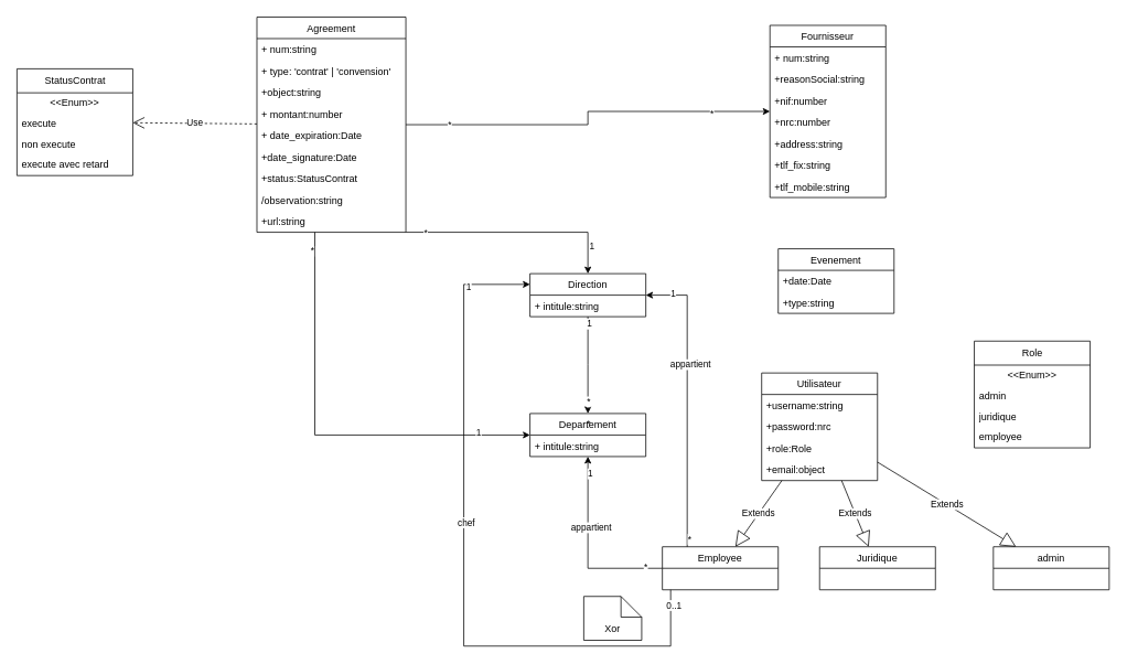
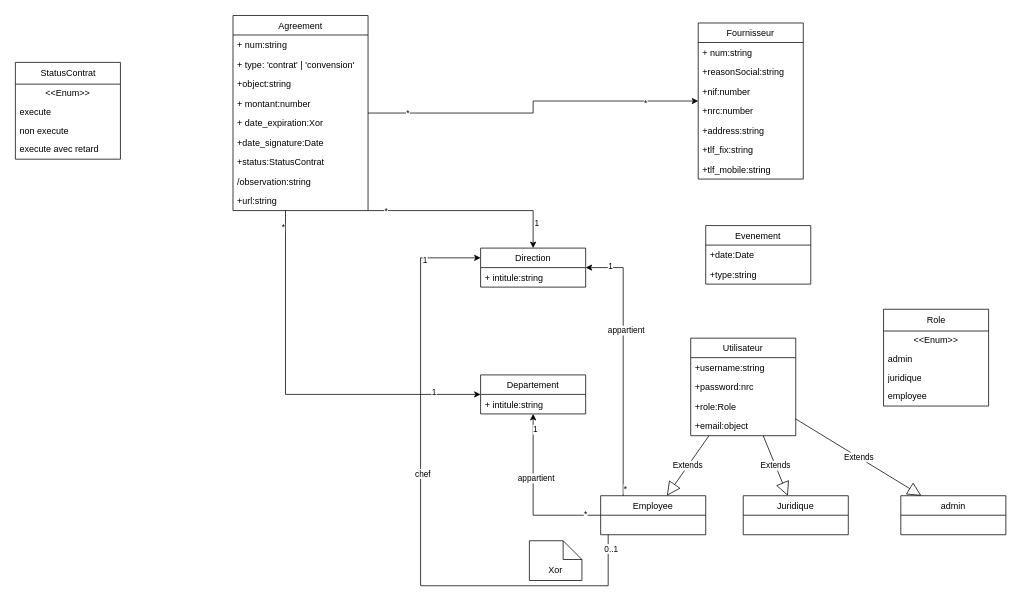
- <mxCell id="57" value="Use" style="endArrow=open;endSize=12;dashed=1;html=1;rounded=0;" parent="1" source="8" target="42" edge="1"><mxGeometry width="160" relative="1" as="geometry"><mxPoint x="223" y="281.757" as="sourcePoint" /><mxPoint x="340" y="264.003" as="targetPoint" /></mxGeometry></mxCell>
- <mxCell id="13" value="+ date_expiration:Date" style="text;strokeColor=none;fillColor=none;align=left;verticalAlign=top;spacingLeft=4;spacingRight=4;overflow=hidden;rotatable=0;points=[[0,0.5],[1,0.5]];portConstraint=eastwest;" parent="8" vertex="1"><mxGeometry y="130" width="180" height="26" as="geometry" /></mxCell>
+ <mxCell id="13" value="+ date_expiration:Xor" style="text;strokeColor=none;fillColor=none;align=left;verticalAlign=top;spacingLeft=4;spacingRight=4;overflow=hidden;rotatable=0;points=[[0,0.5],[1,0.5]];portConstraint=eastwest;" parent="8" vertex="1"><mxGeometry y="130" width="180" height="26" as="geometry" /></mxCell>
- <mxCell id="26" value="" style="edgeStyle=orthogonalEdgeStyle;rounded=0;orthogonalLoop=1;jettySize=auto;html=1;" parent="1" source="30" target="32" edge="1"><mxGeometry relative="1" as="geometry"><mxPoint x="740" y="316" as="targetPoint" /><Array as="points"><mxPoint x="710" y="440" /><mxPoint x="710" y="440" /></Array></mxGeometry></mxCell>
- <mxCell id="27" value="*" style="edgeLabel;html=1;align=center;verticalAlign=middle;resizable=0;points=[];" parent="26" vertex="1" connectable="0"><mxGeometry x="0.647" y="2" relative="1" as="geometry"><mxPoint x="-2" y="32" as="offset" /></mxGeometry></mxCell>
- <mxCell id="28" value="1" style="edgeLabel;html=1;align=center;verticalAlign=middle;resizable=0;points=[];" parent="26" vertex="1" connectable="0"><mxGeometry x="-0.866" y="1" relative="1" as="geometry"><mxPoint as="offset" /></mxGeometry></mxCell>
- <mxCell id="29" value="*" style="edgeLabel;html=1;align=center;verticalAlign=middle;resizable=0;points=[];" parent="26" vertex="1" connectable="0"><mxGeometry x="0.743" relative="1" as="geometry"><mxPoint as="offset" /></mxGeometry></mxCell>
